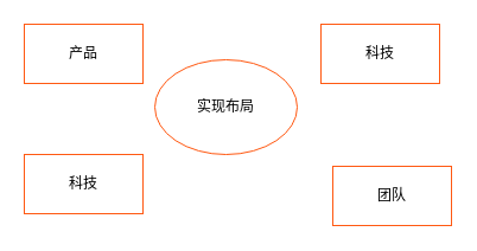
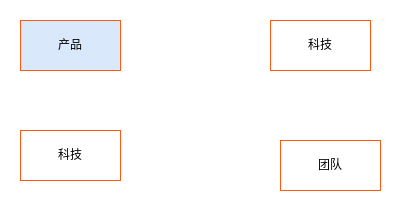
- <mxCell id="4" value="产品" style="rounded=0;whiteSpace=wrap;html=1;strokeColor=#FF5912;" vertex="1" parent="1"><mxGeometry x="20" y="20" width="100" height="50" as="geometry" /></mxCell>
+ <mxCell id="4" value="产品" style="rounded=0;whiteSpace=wrap;html=1;strokeColor=#FF5912;fillColor=#dae8fc;" vertex="1" parent="1"><mxGeometry x="20" y="20" width="100" height="50" as="geometry" /></mxCell>
- <mxCell id="2" value="实现布局" style="ellipse;whiteSpace=wrap;html=1;strokeColor=#FF5912;" vertex="1" parent="1"><mxGeometry x="130" y="50" width="120" height="80" as="geometry" /></mxCell>
